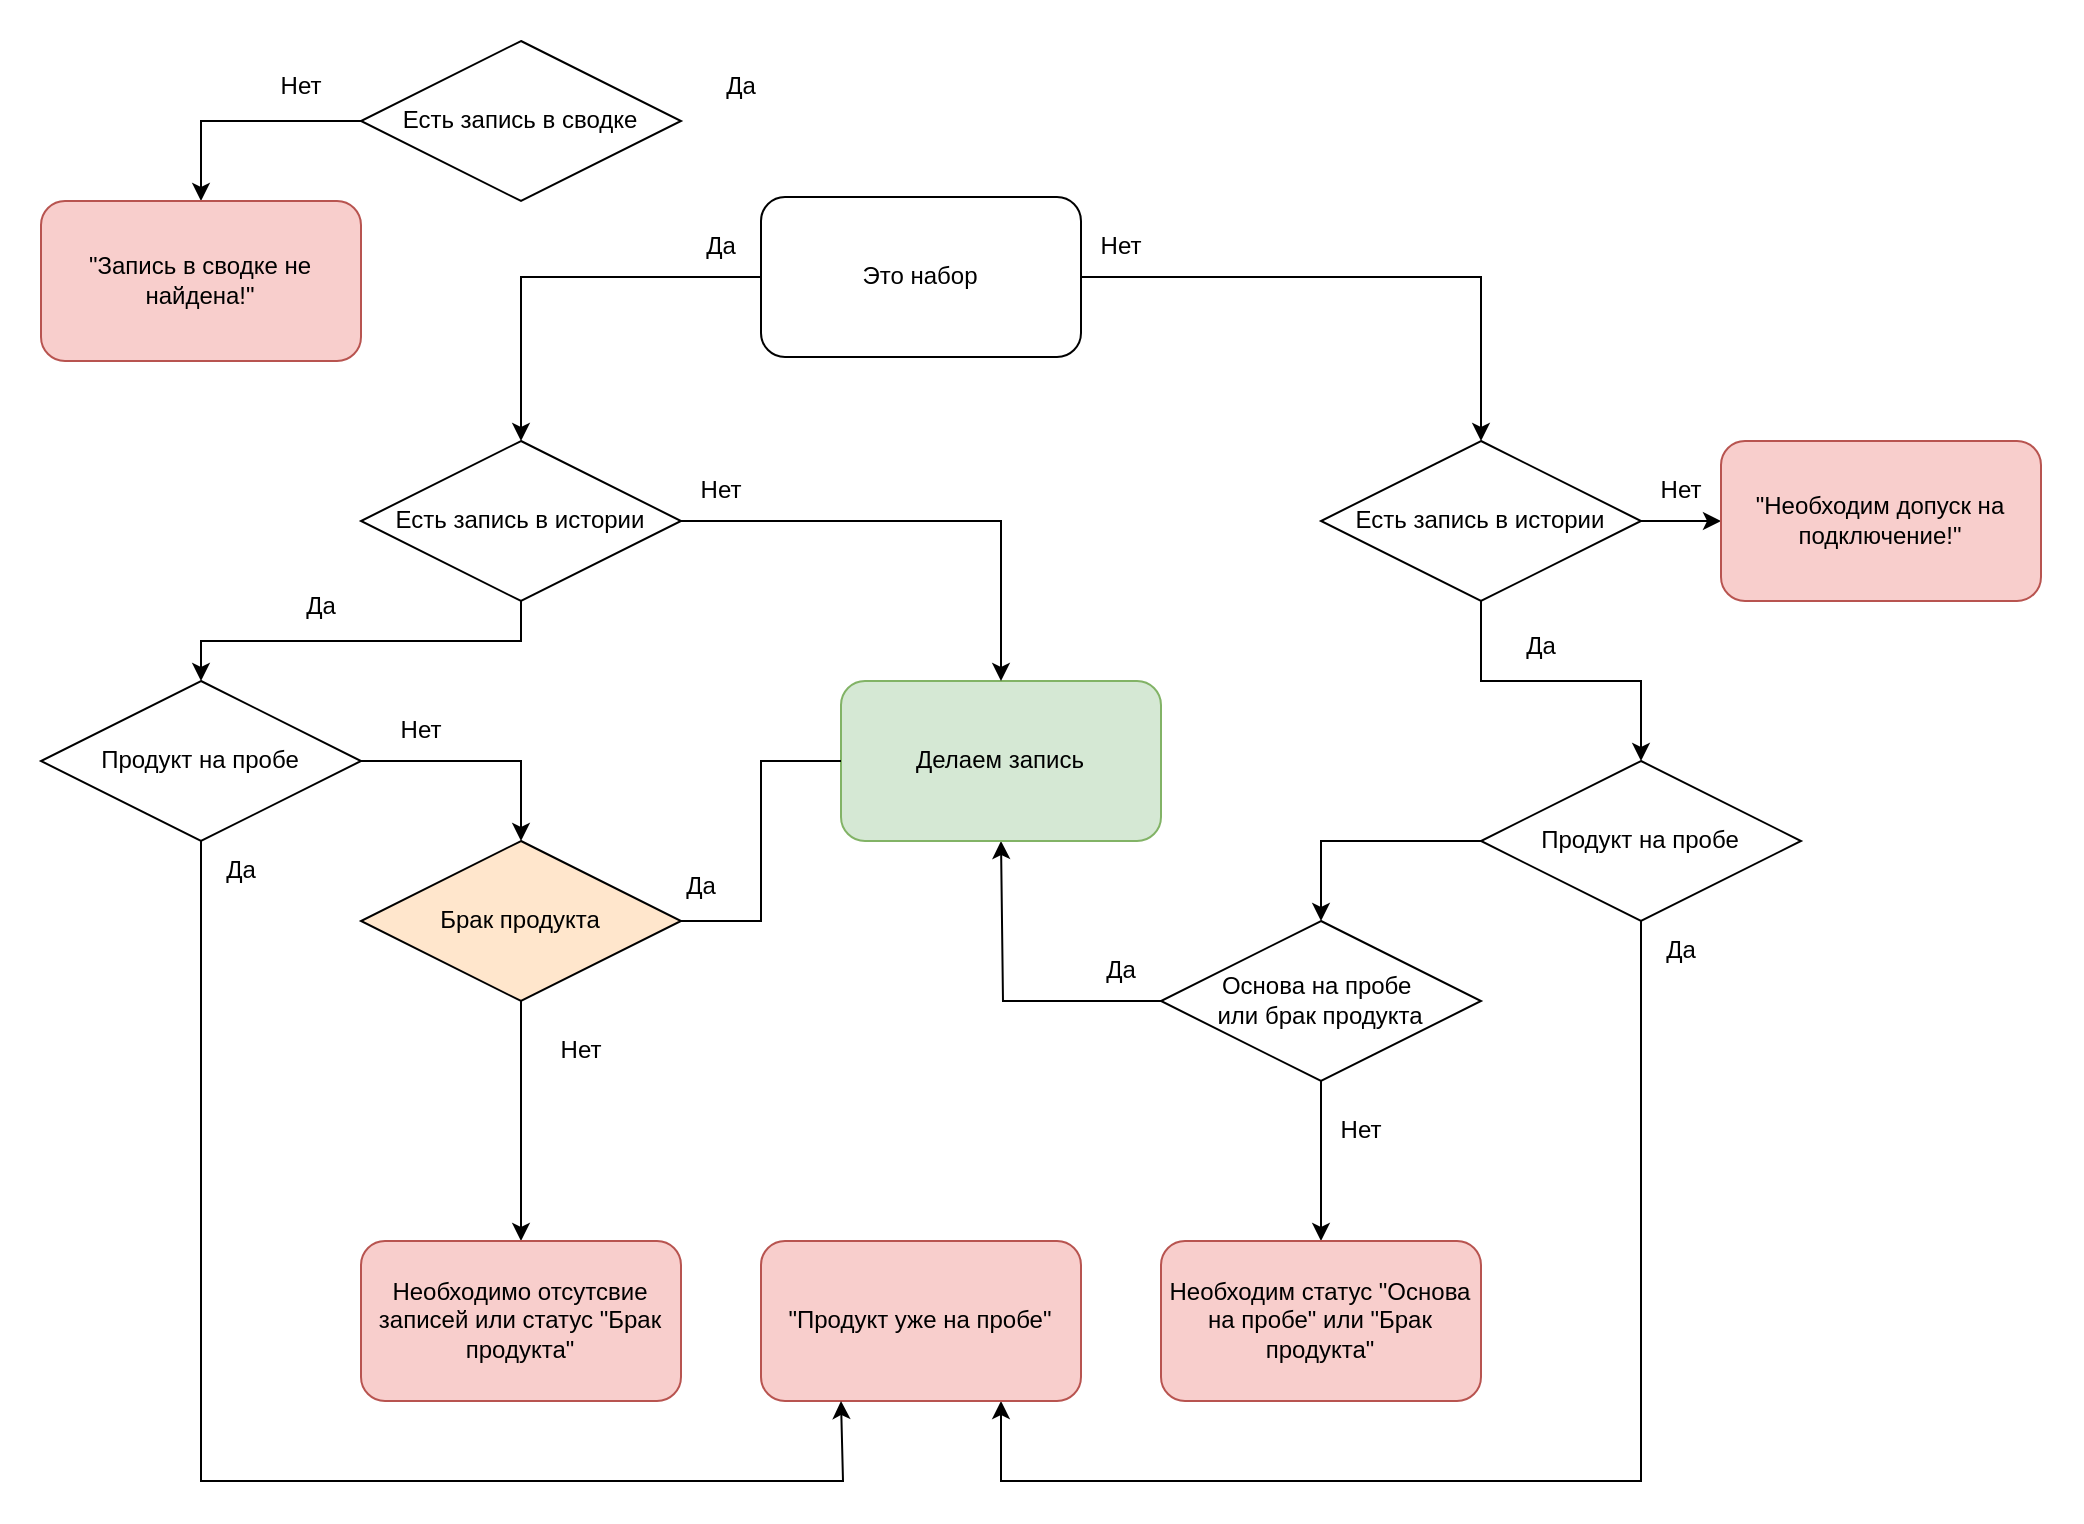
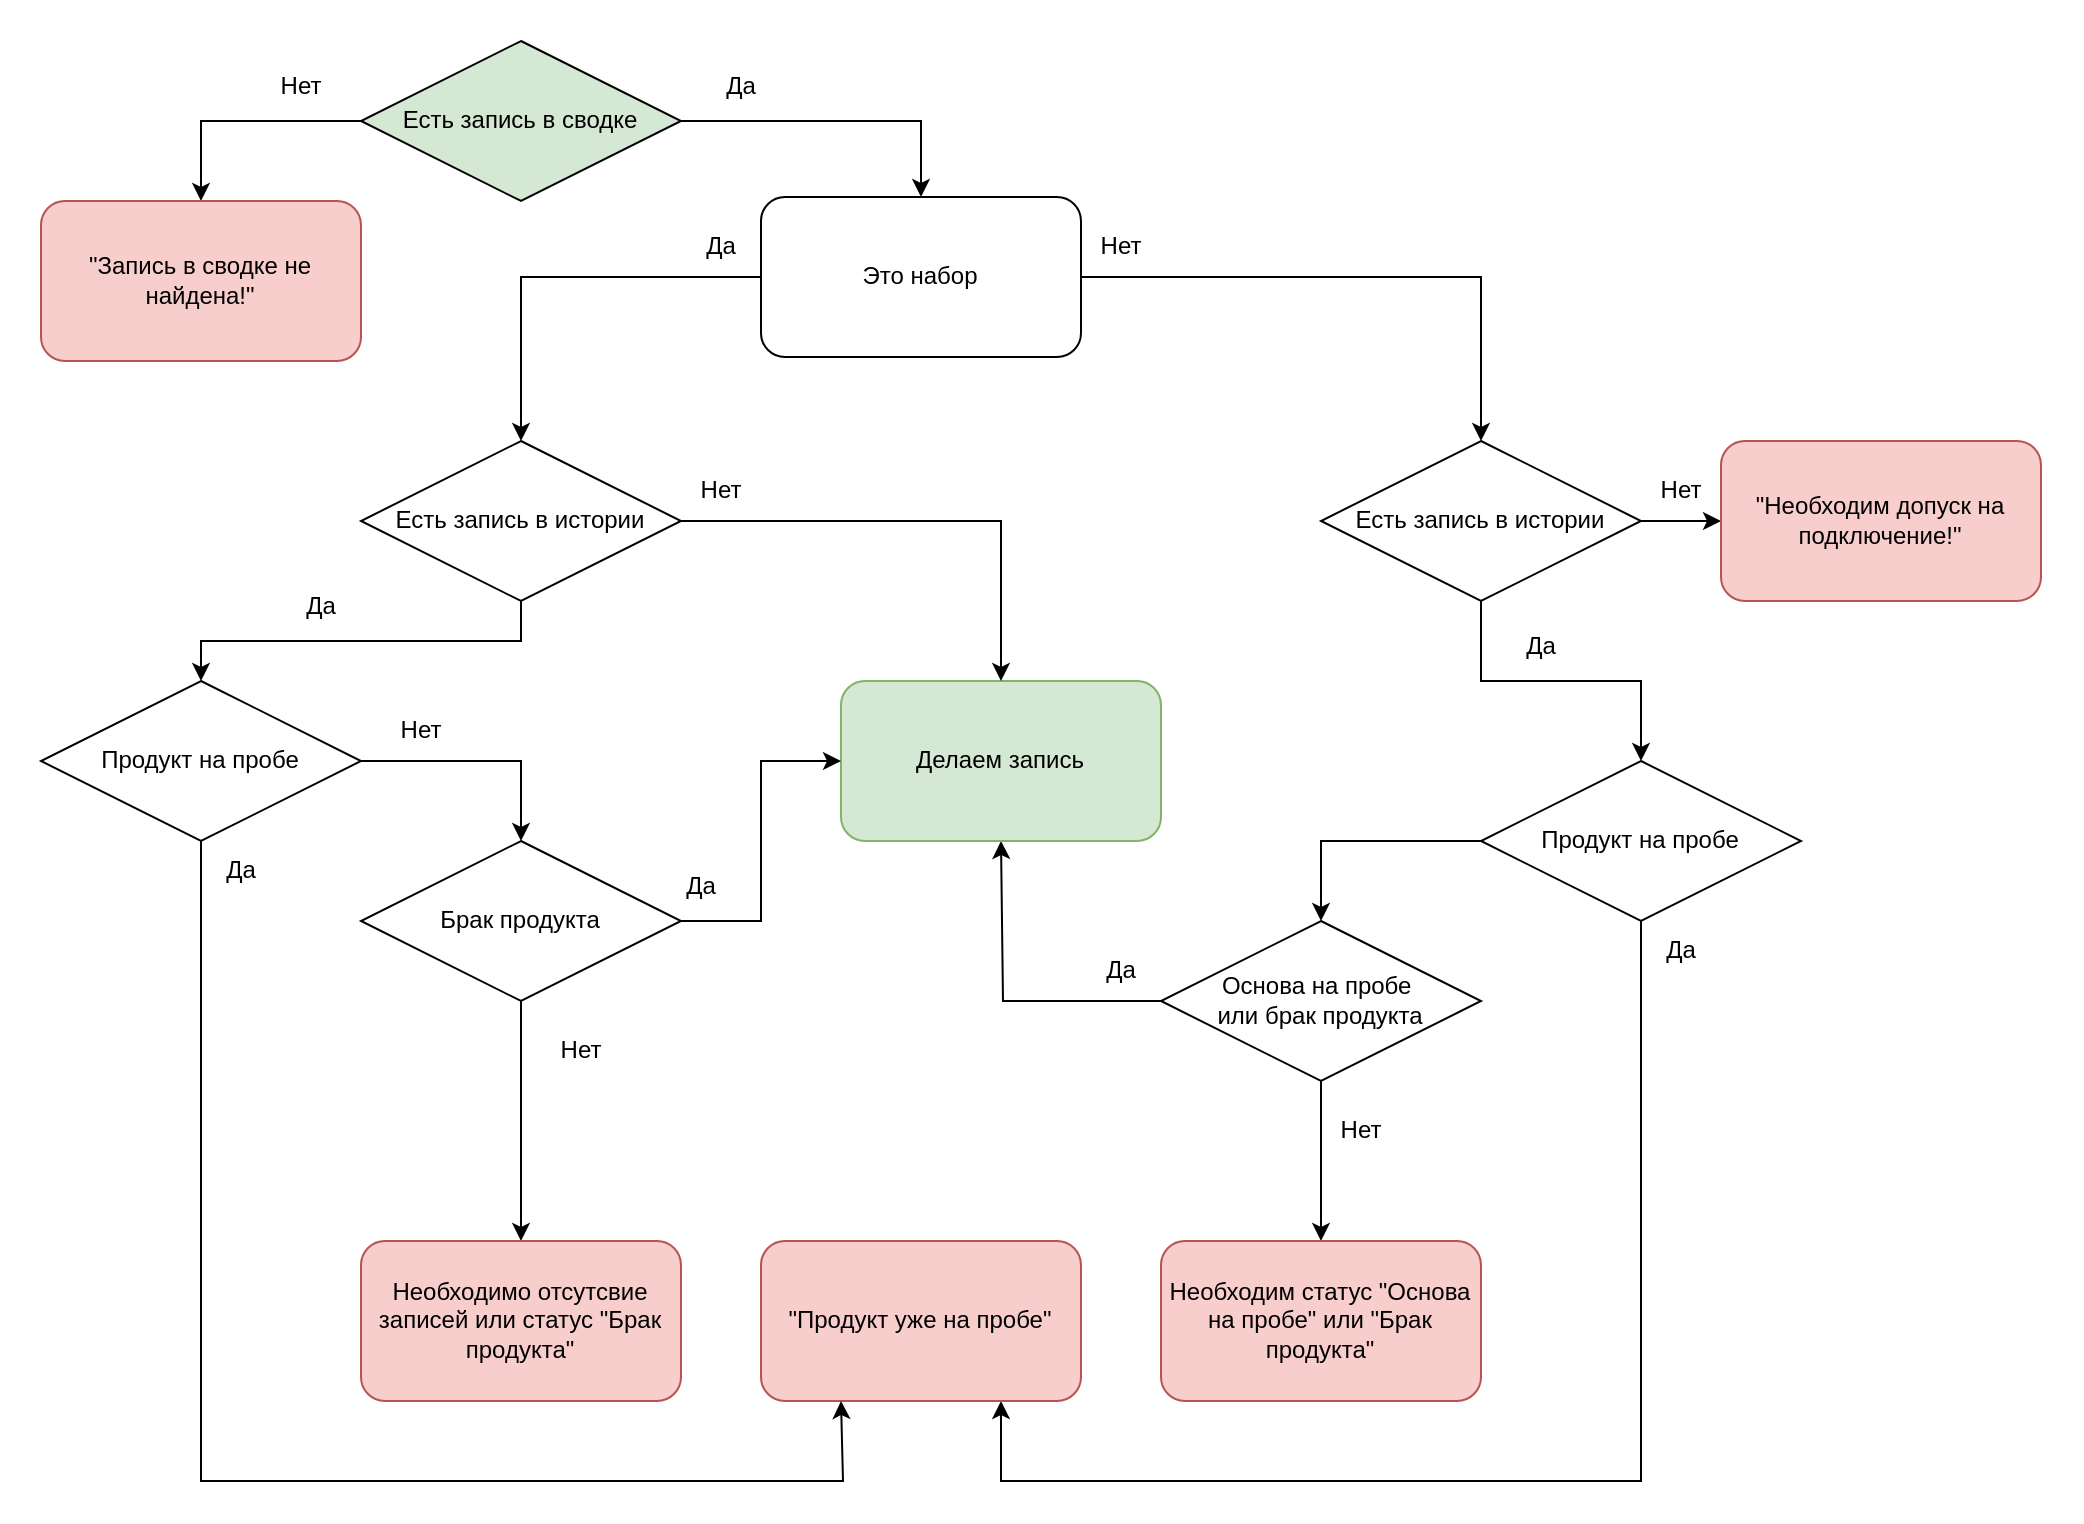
- <mxCell id="4" value="Есть запись в сводке" style="rhombus;whiteSpace=wrap;html=1;" vertex="1" parent="1"><mxGeometry x="180" y="20" width="160" height="80" as="geometry" /></mxCell>
+ <mxCell id="4" value="Есть запись в сводке" style="rhombus;whiteSpace=wrap;html=1;fillColor=#d5e8d4;" vertex="1" parent="1"><mxGeometry x="180" y="20" width="160" height="80" as="geometry" /></mxCell>
+ <mxCell id="3" style="edgeStyle=orthogonalEdgeStyle;rounded=0;orthogonalLoop=1;jettySize=auto;html=1;exitX=1;exitY=0.5;exitDx=0;exitDy=0;entryX=0.5;entryY=0;entryDx=0;entryDy=0;" edge="1" parent="1" source="4" target="9"><mxGeometry relative="1" as="geometry" /></mxCell>
- <mxCell id="32" style="edgeStyle=orthogonalEdgeStyle;rounded=0;orthogonalLoop=1;jettySize=auto;html=1;exitX=1;exitY=0.5;exitDx=0;exitDy=0;entryX=0;entryY=0.5;entryDx=0;entryDy=0;endArrow=none;" edge="1" parent="1" source="33" target="19"><mxGeometry relative="1" as="geometry" /></mxCell>
+ <mxCell id="32" style="edgeStyle=orthogonalEdgeStyle;rounded=0;orthogonalLoop=1;jettySize=auto;html=1;exitX=1;exitY=0.5;exitDx=0;exitDy=0;entryX=0;entryY=0.5;entryDx=0;entryDy=0;" edge="1" parent="1" source="33" target="19"><mxGeometry relative="1" as="geometry" /></mxCell>
- <mxCell id="33" value="Брак продукта" style="rhombus;whiteSpace=wrap;html=1;fillColor=#ffe6cc;" vertex="1" parent="1"><mxGeometry x="180" y="420" width="160" height="80" as="geometry" /></mxCell>
+ <mxCell id="33" value="Брак продукта" style="rhombus;whiteSpace=wrap;html=1;" vertex="1" parent="1"><mxGeometry x="180" y="420" width="160" height="80" as="geometry" /></mxCell>
